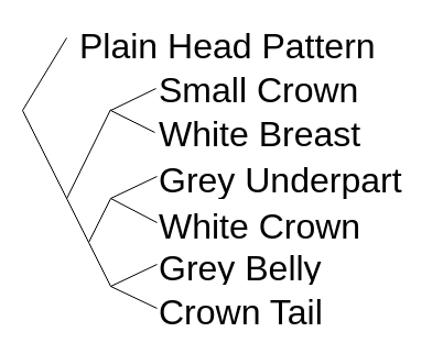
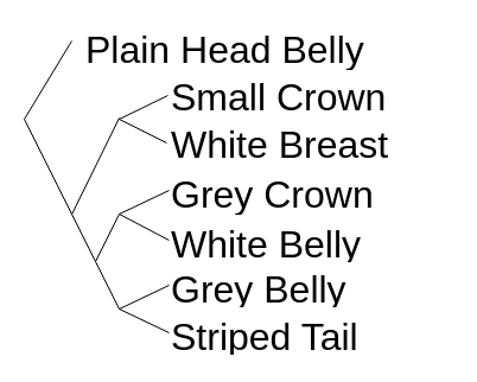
- <mxCell id="12" value="&lt;font style=&quot;font-size: 32px;&quot;&gt;Plain Head Pattern&lt;/font&gt;" style="text;html=1;strokeColor=none;fillColor=none;align=left;verticalAlign=middle;whiteSpace=wrap;overflow=hidden;fontSize=24;" parent="1" vertex="1"><mxGeometry x="70" width="290" height="40" as="geometry" y="20" /></mxCell>
+ <mxCell id="12" value="&lt;font style=&quot;font-size: 32px;&quot;&gt;Plain Head Belly&lt;/font&gt;" style="text;html=1;strokeColor=none;fillColor=none;align=left;verticalAlign=middle;whiteSpace=wrap;overflow=hidden;fontSize=24;" parent="1" vertex="1"><mxGeometry x="70" width="290" height="40" as="geometry" y="20" /></mxCell>
- <mxCell id="15" value="&lt;font style=&quot;font-size: 32px;&quot;&gt;Grey Underpart&lt;/font&gt;" style="text;html=1;strokeColor=none;fillColor=none;align=left;verticalAlign=middle;whiteSpace=wrap;overflow=hidden;" parent="1" vertex="1"><mxGeometry x="142" y="142" width="228" height="40" as="geometry" /></mxCell>
+ <mxCell id="15" value="&lt;font style=&quot;font-size: 32px;&quot;&gt;Grey Crown&lt;/font&gt;" style="text;html=1;strokeColor=none;fillColor=none;align=left;verticalAlign=middle;whiteSpace=wrap;overflow=hidden;" parent="1" vertex="1"><mxGeometry x="142" y="142" width="228" height="40" as="geometry" /></mxCell>
- <mxCell id="16" value="&lt;font style=&quot;font-size: 32px;&quot;&gt;White Crown&lt;/font&gt;" style="text;html=1;strokeColor=none;fillColor=none;align=left;verticalAlign=middle;whiteSpace=wrap;overflow=hidden;" parent="1" vertex="1"><mxGeometry x="142" y="184" width="238" height="38" as="geometry" /></mxCell>
+ <mxCell id="16" value="&lt;font style=&quot;font-size: 32px;&quot;&gt;White Belly&lt;/font&gt;" style="text;html=1;strokeColor=none;fillColor=none;align=left;verticalAlign=middle;whiteSpace=wrap;overflow=hidden;" parent="1" vertex="1"><mxGeometry x="142" y="184" width="238" height="38" as="geometry" /></mxCell>
- <mxCell id="18" value="&lt;font style=&quot;font-size: 32px;&quot;&gt;Crown Tail&lt;/font&gt;" style="text;html=1;strokeColor=none;fillColor=none;align=left;verticalAlign=middle;whiteSpace=wrap;overflow=hidden;fontSize=24;" parent="1" vertex="1"><mxGeometry x="142" y="262" width="228" height="38" as="geometry" /></mxCell>
+ <mxCell id="18" value="&lt;font style=&quot;font-size: 32px;&quot;&gt;Striped Tail&lt;/font&gt;" style="text;html=1;strokeColor=none;fillColor=none;align=left;verticalAlign=middle;whiteSpace=wrap;overflow=hidden;fontSize=24;" parent="1" vertex="1"><mxGeometry x="142" y="262" width="228" height="38" as="geometry" /></mxCell>
